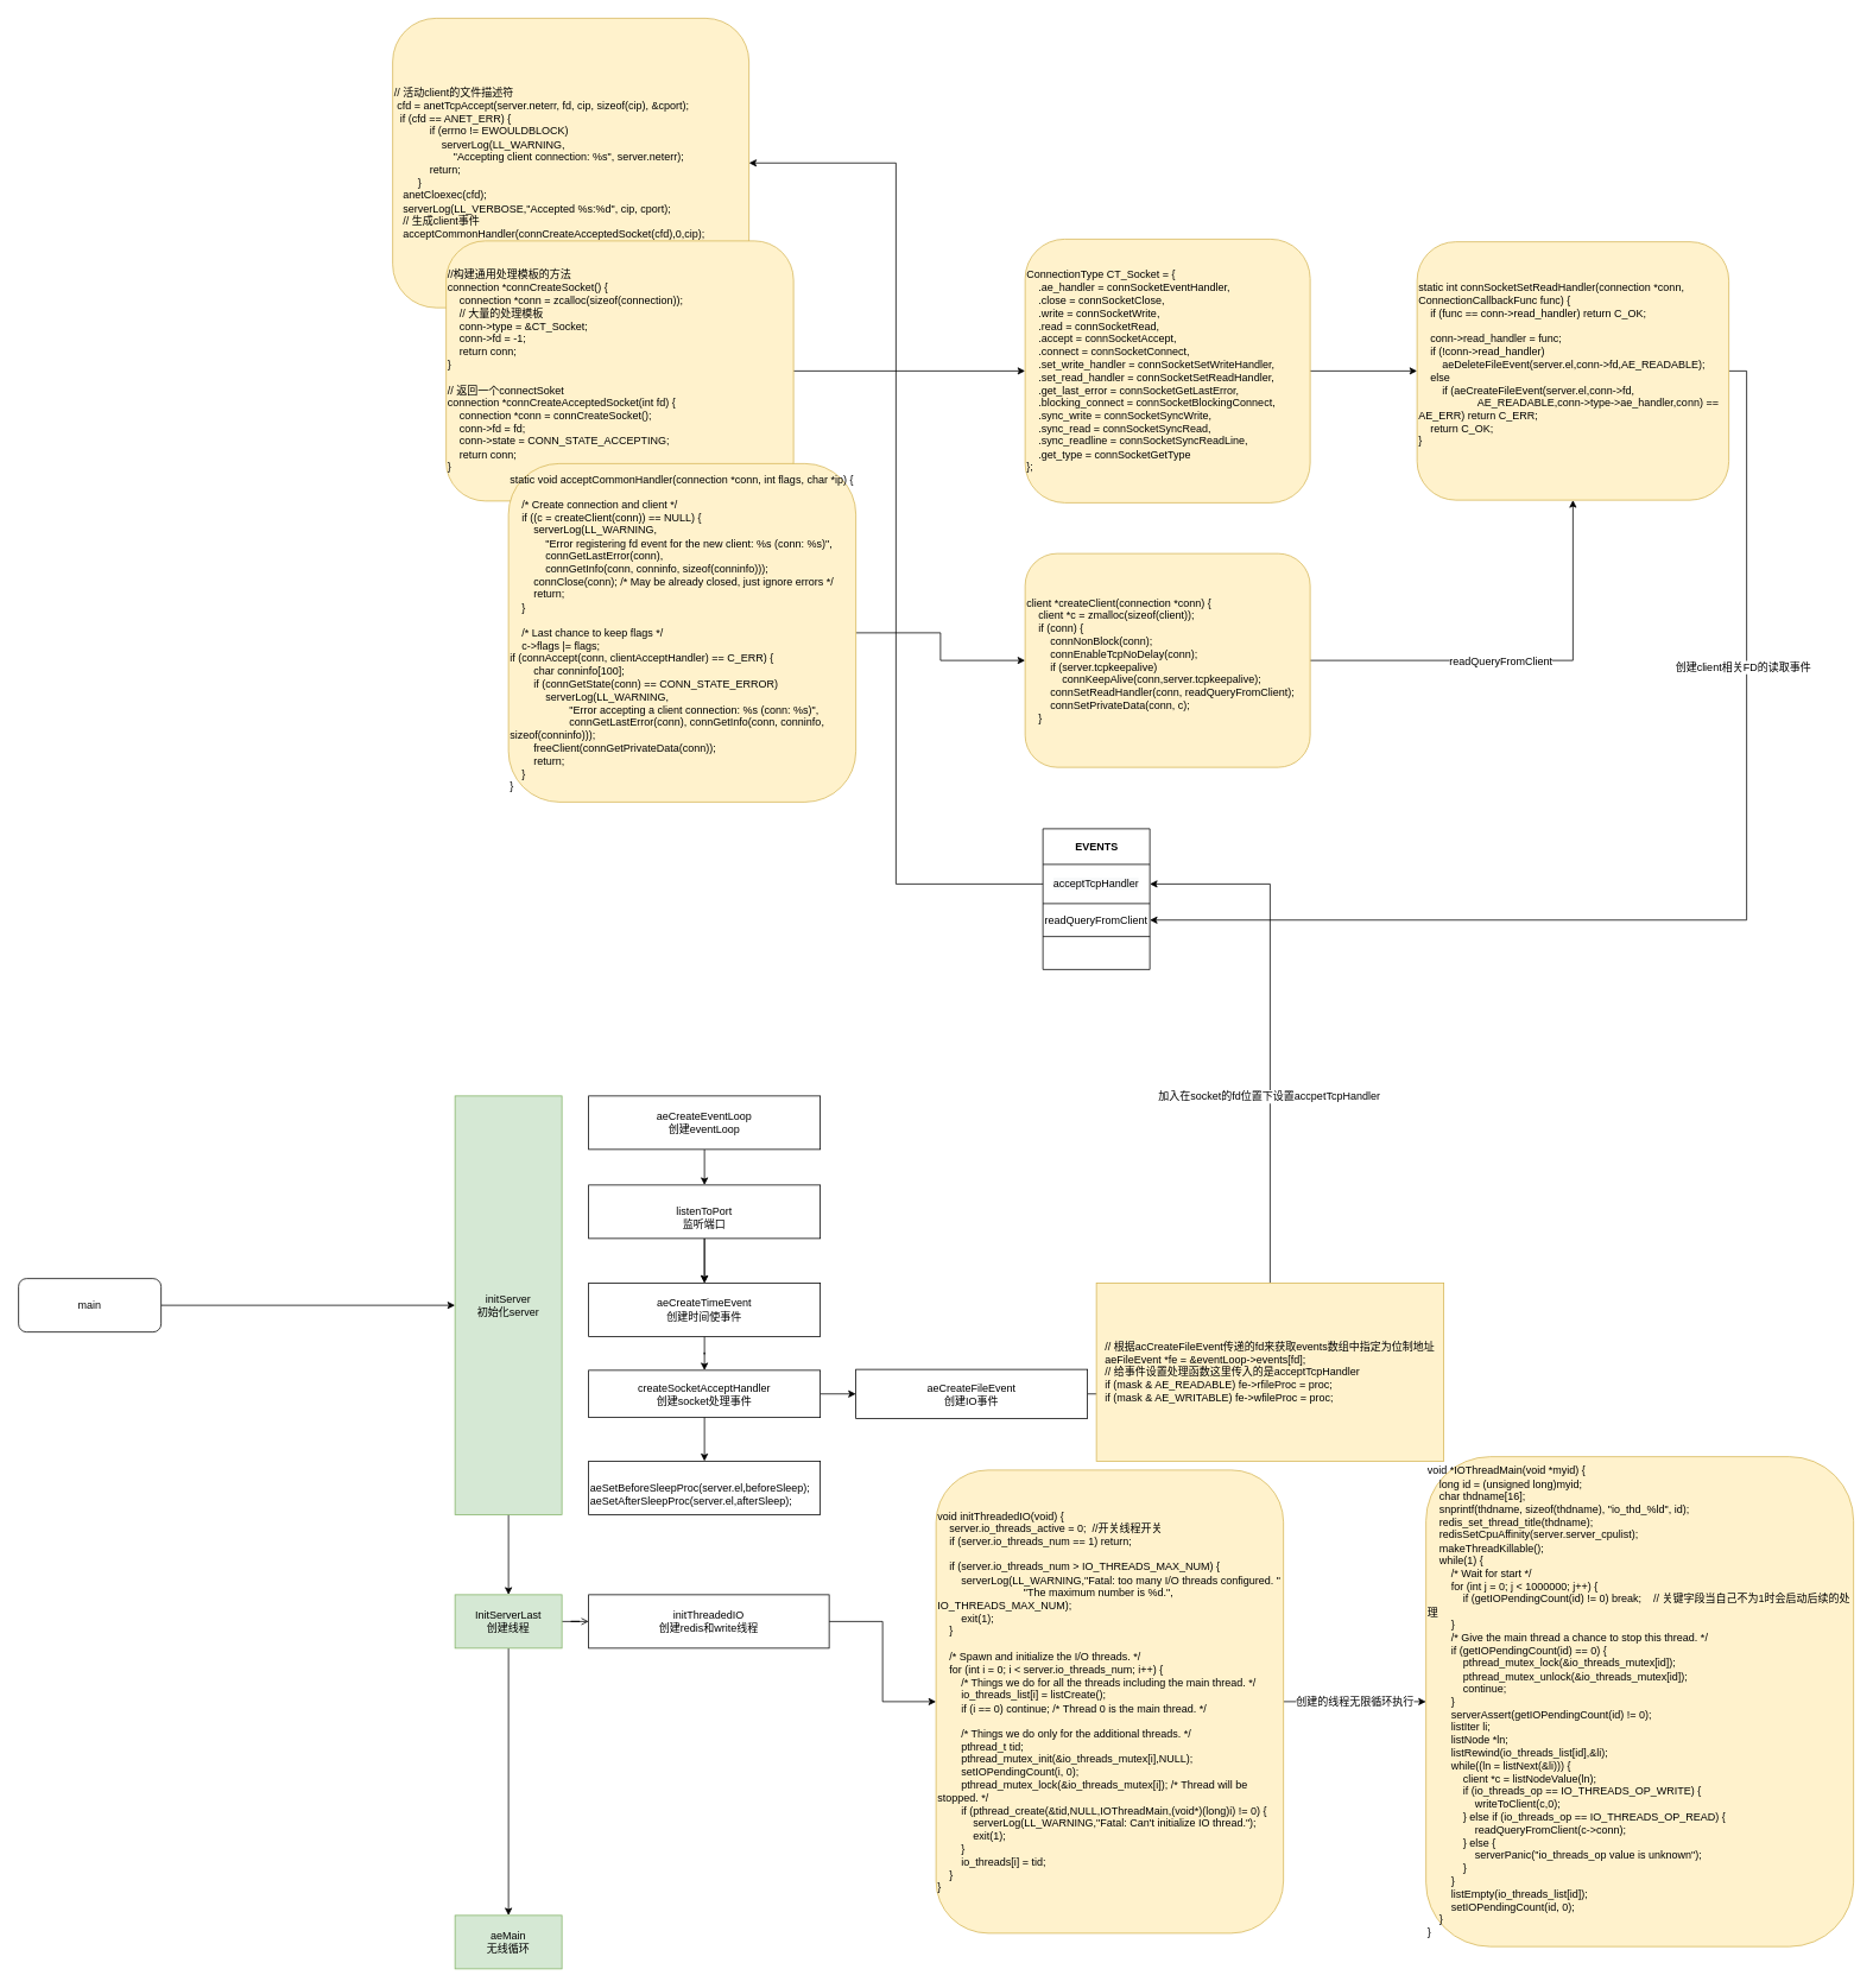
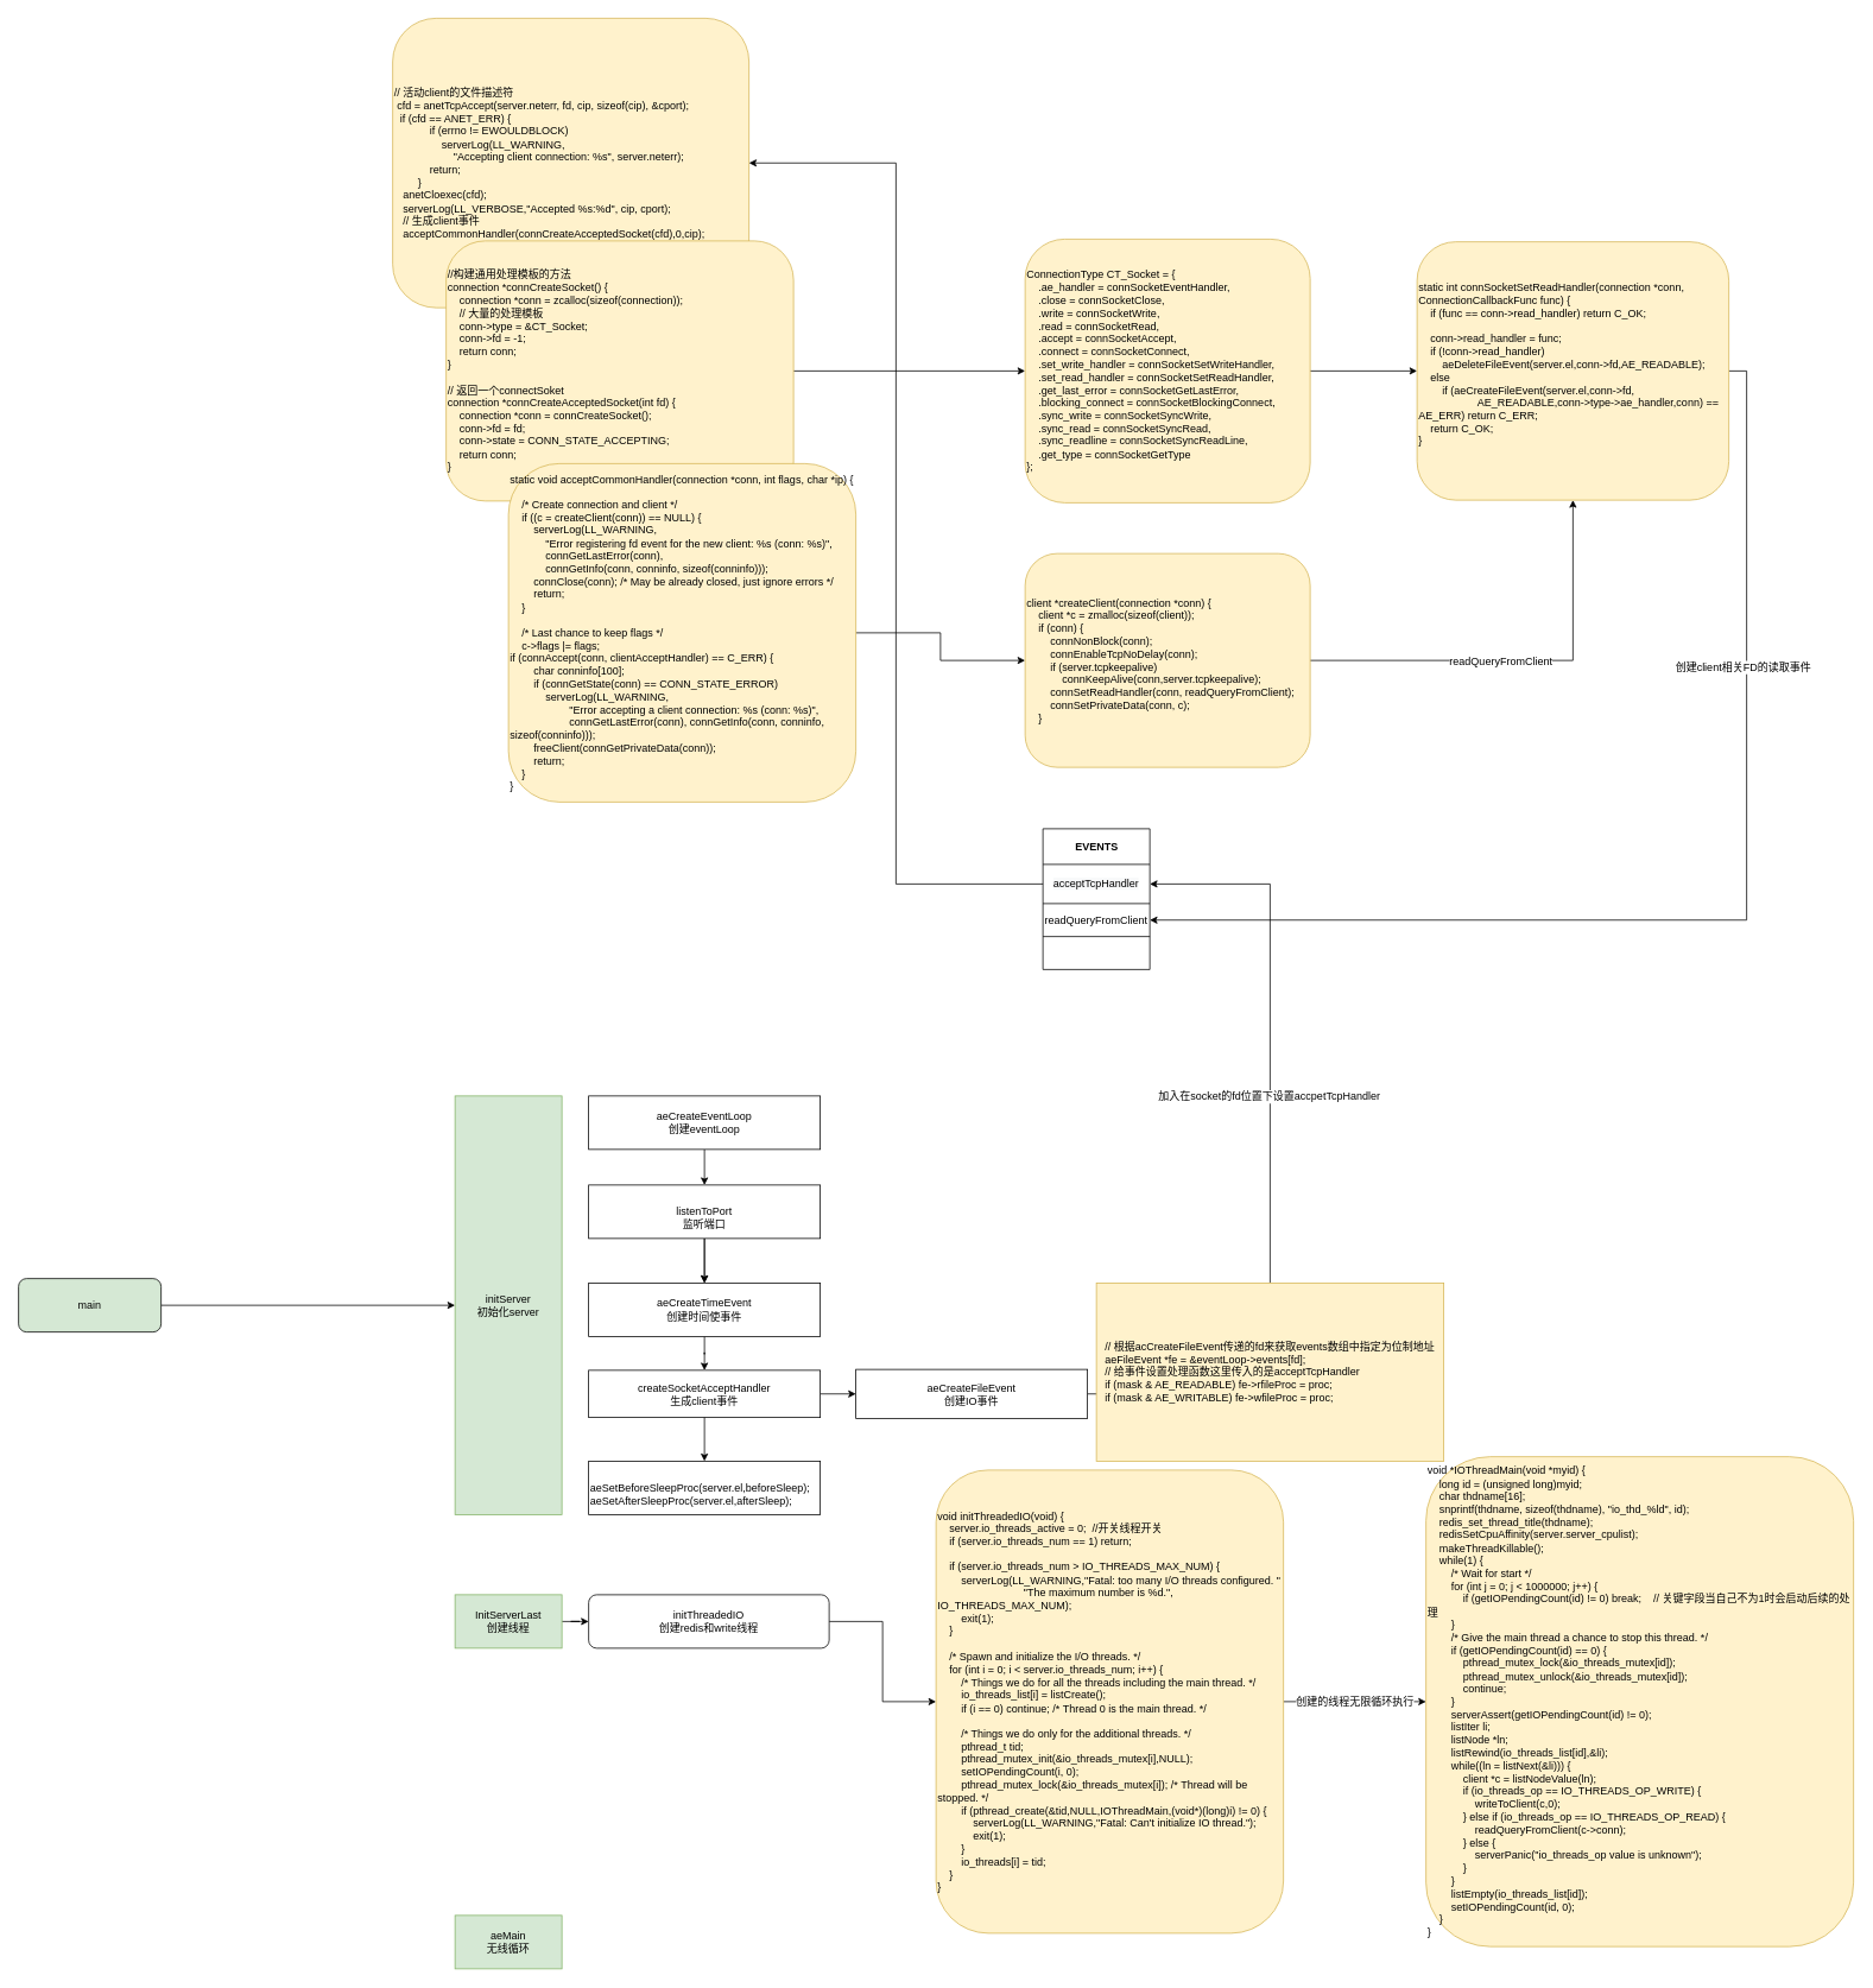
- <mxCell id="3" value="main" style="rounded=1;whiteSpace=wrap;html=1;" parent="1" vertex="1"><mxGeometry x="20" y="1435" width="160" height="60" as="geometry" /></mxCell>
+ <mxCell id="3" value="main" style="rounded=1;whiteSpace=wrap;html=1;fillColor=#d5e8d4;" parent="1" vertex="1"><mxGeometry x="20" y="1435" width="160" height="60" as="geometry" /></mxCell>
- <mxCell id="12" value="createSocketAcceptHandler&lt;br&gt;创建socket处理事件" style="rounded=0;whiteSpace=wrap;html=1;fontFamily=Helvetica;fontSize=12;fontColor=rgb(0, 0, 0);strokeColor=rgb(0, 0, 0);fillColor=rgb(255, 255, 255);" parent="1" vertex="1"><mxGeometry x="660" y="1538" width="260" height="53" as="geometry" /></mxCell>
+ <mxCell id="12" value="createSocketAcceptHandler&lt;br&gt;生成client事件" style="rounded=0;whiteSpace=wrap;html=1;fontFamily=Helvetica;fontSize=12;fontColor=rgb(0, 0, 0);strokeColor=rgb(0, 0, 0);fillColor=rgb(255, 255, 255);" parent="1" vertex="1"><mxGeometry x="660" y="1538" width="260" height="53" as="geometry" /></mxCell>
- <mxCell id="4" style="edgeStyle=orthogonalEdgeStyle;rounded=0;orthogonalLoop=1;jettySize=auto;html=1;exitX=0.5;exitY=1;exitDx=0;exitDy=0;fontFamily=Helvetica;fontSize=12;fontColor=rgb(0, 0, 0);" edge="1" parent="1" source="5" target="45"><mxGeometry relative="1" as="geometry"><mxPoint x="570.095" y="1810" as="targetPoint" /></mxGeometry></mxCell>
- <mxCell id="43" style="edgeStyle=orthogonalEdgeStyle;rounded=0;orthogonalLoop=1;jettySize=auto;html=1;exitX=1;exitY=0.5;exitDx=0;exitDy=0;fontFamily=Helvetica;fontSize=12;fontColor=rgb(0, 0, 0);endArrow=open;" edge="1" parent="1" source="45" target="47"><mxGeometry relative="1" as="geometry"><mxPoint x="670" y="1820.238" as="targetPoint" /></mxGeometry></mxCell>
+ <mxCell id="43" style="edgeStyle=orthogonalEdgeStyle;rounded=0;orthogonalLoop=1;jettySize=auto;html=1;exitX=1;exitY=0.5;exitDx=0;exitDy=0;fontFamily=Helvetica;fontSize=12;fontColor=rgb(0, 0, 0);" edge="1" parent="1" source="45" target="47"><mxGeometry relative="1" as="geometry"><mxPoint x="670" y="1820.238" as="targetPoint" /></mxGeometry></mxCell>
- <mxCell id="47" value="initThreadedIO&lt;br&gt;创建redis和write线程" style="rounded=0;whiteSpace=wrap;html=1;fontFamily=Helvetica;fontSize=12;fontColor=rgb(0, 0, 0);strokeColor=rgb(0, 0, 0);fillColor=rgb(255, 255, 255);" vertex="1" parent="1"><mxGeometry x="660" y="1790" width="270" height="60" as="geometry" /></mxCell>
+ <mxCell id="47" value="initThreadedIO&lt;br&gt;创建redis和write线程" style="whiteSpace=wrap;html=1;fontFamily=Helvetica;fontSize=12;fontColor=rgb(0, 0, 0);strokeColor=rgb(0, 0, 0);fillColor=rgb(255, 255, 255);rounded=1;" vertex="1" parent="1"><mxGeometry x="660" y="1790" width="270" height="60" as="geometry" /></mxCell>
- <mxCell id="44" value="" style="edgeStyle=orthogonalEdgeStyle;rounded=0;orthogonalLoop=1;jettySize=auto;html=1;fontFamily=Helvetica;fontSize=12;fontColor=rgb(0, 0, 0);" edge="1" parent="1" source="45" target="51"><mxGeometry relative="1" as="geometry" /></mxCell>
